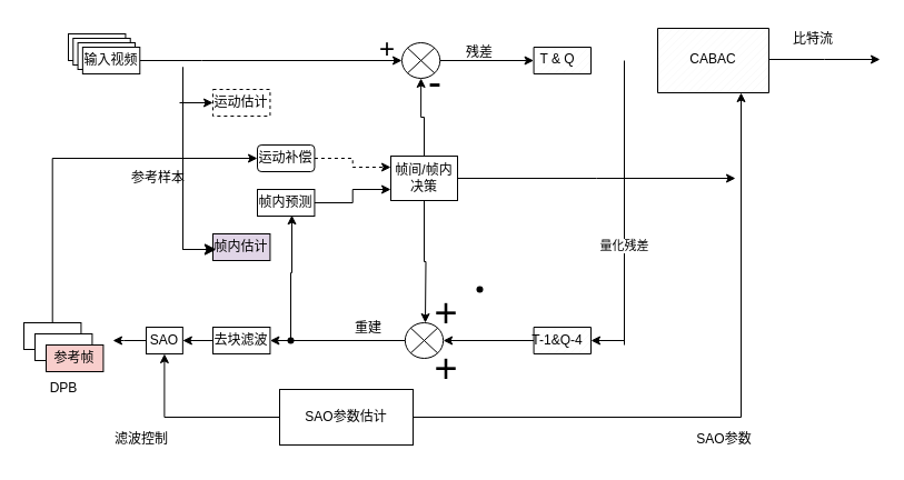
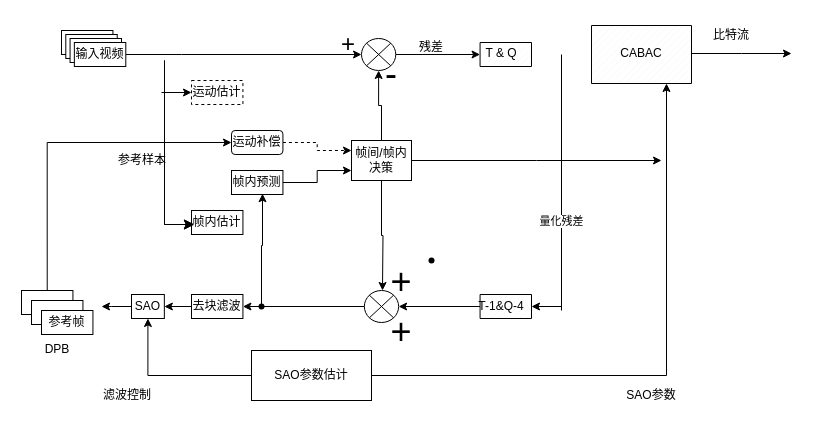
- <mxCell id="16" value="帧内估计" style="rounded=0;whiteSpace=wrap;html=1;fillColor=#e1d5e7;" vertex="1" parent="1"><mxGeometry x="190.996" y="210" width="51.429" height="24" as="geometry" /></mxCell>
+ <mxCell id="16" value="帧内估计" style="rounded=0;whiteSpace=wrap;html=1;" vertex="1" parent="1"><mxGeometry x="190.996" y="210" width="51.429" height="24" as="geometry" /></mxCell>
- <mxCell id="40" value="重建" style="text;html=1;align=center;verticalAlign=middle;whiteSpace=wrap;rounded=0;" vertex="1" parent="1"><mxGeometry x="301" y="280" width="60" height="30" as="geometry" /></mxCell>
- <mxCell id="33" value="参考帧" style="rounded=0;whiteSpace=wrap;html=1;fillColor=#f8cecc;" vertex="1" parent="30"><mxGeometry x="20" y="20" width="51.429" height="24" as="geometry" /></mxCell>
+ <mxCell id="33" value="参考帧" style="rounded=0;whiteSpace=wrap;html=1;" vertex="1" parent="30"><mxGeometry x="20" y="20" width="51.429" height="24" as="geometry" /></mxCell>
